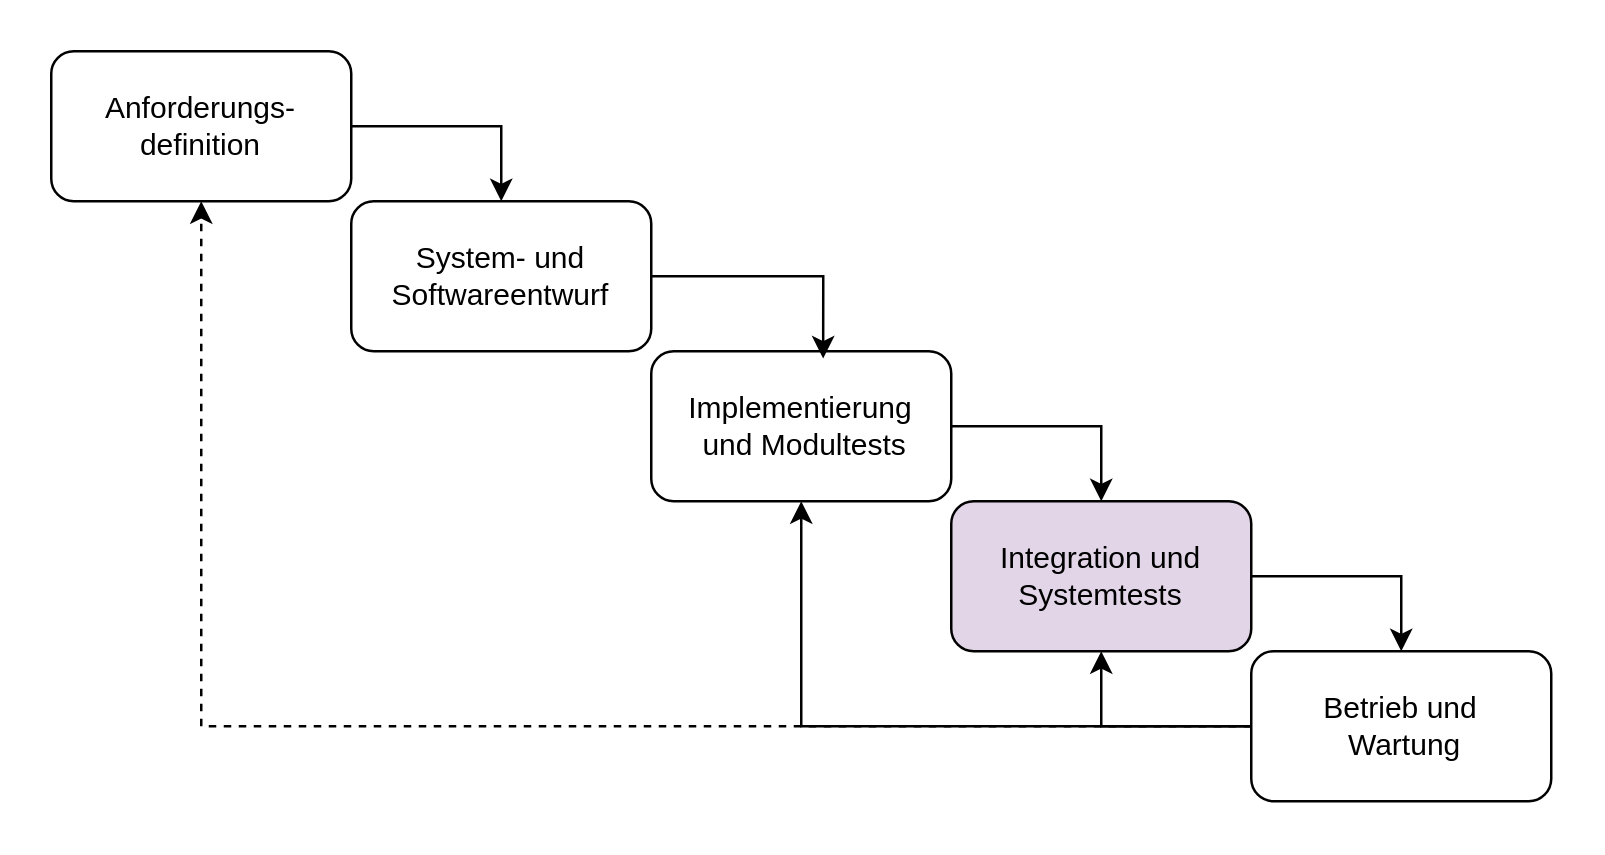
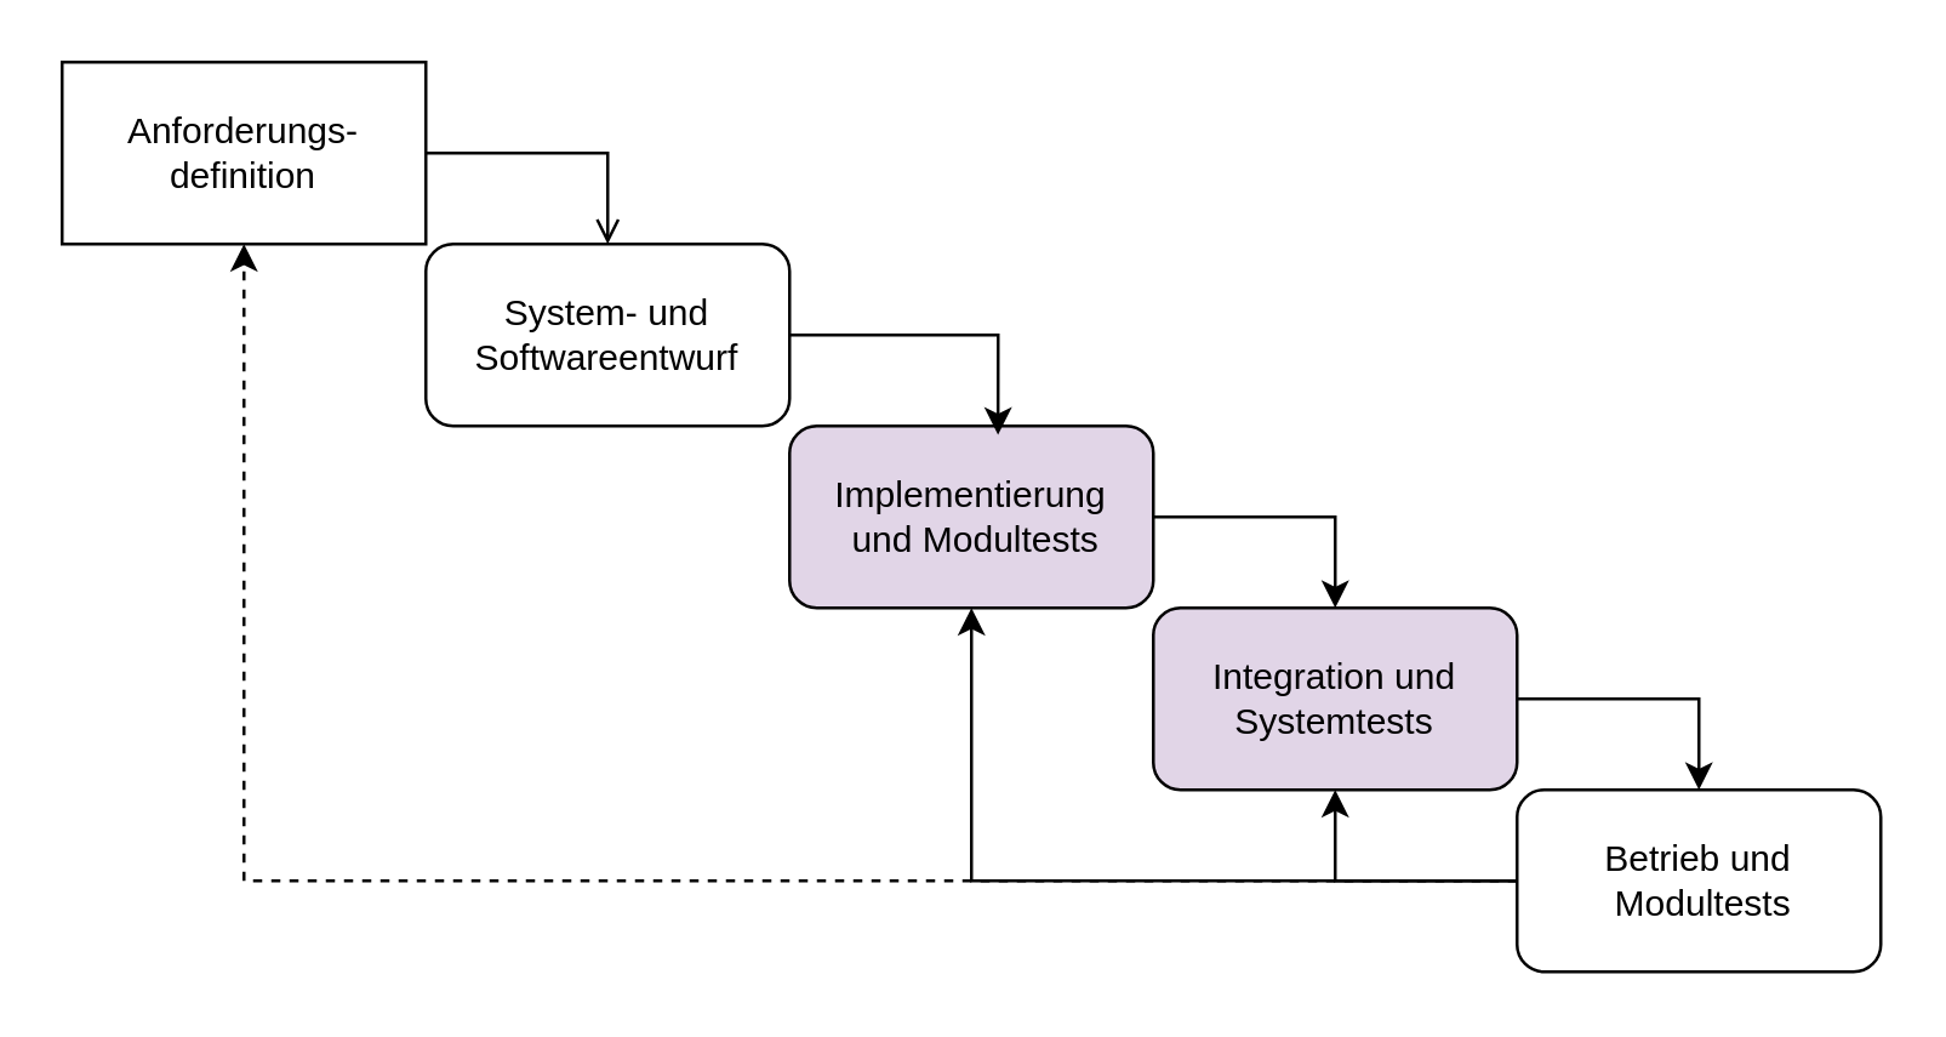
- <mxCell id="3" value="Anforderungs-definition" style="rounded=1;whiteSpace=wrap;html=1;" vertex="1" parent="1"><mxGeometry x="20" y="20" width="120" height="60" as="geometry" /></mxCell>
+ <mxCell id="3" value="Anforderungs-definition" style="whiteSpace=wrap;html=1;rounded=0;" vertex="1" parent="1"><mxGeometry x="20" y="20" width="120" height="60" as="geometry" /></mxCell>
- <mxCell id="2" style="edgeStyle=orthogonalEdgeStyle;rounded=0;orthogonalLoop=1;jettySize=auto;html=1;entryX=0.5;entryY=0;entryDx=0;entryDy=0;" edge="1" parent="1" source="3" target="4"><mxGeometry relative="1" as="geometry"><mxPoint x="230" y="20" as="targetPoint" /><Array as="points"><mxPoint x="200" y="50" /></Array></mxGeometry></mxCell>
+ <mxCell id="2" style="edgeStyle=orthogonalEdgeStyle;rounded=0;orthogonalLoop=1;jettySize=auto;html=1;entryX=0.5;entryY=0;entryDx=0;entryDy=0;endArrow=open;" edge="1" parent="1" source="3" target="4"><mxGeometry relative="1" as="geometry"><mxPoint x="230" y="20" as="targetPoint" /><Array as="points"><mxPoint x="200" y="50" /></Array></mxGeometry></mxCell>
- <mxCell id="6" value="Implementierung&lt;div&gt;&amp;nbsp;und Modultests&lt;/div&gt;" style="rounded=1;whiteSpace=wrap;html=1;" vertex="1" parent="1"><mxGeometry x="260" y="140" width="120" height="60" as="geometry" /></mxCell>
+ <mxCell id="6" value="Implementierung&lt;div&gt;&amp;nbsp;und Modultests&lt;/div&gt;" style="rounded=1;whiteSpace=wrap;html=1;fillColor=#e1d5e7;" vertex="1" parent="1"><mxGeometry x="260" y="140" width="120" height="60" as="geometry" /></mxCell>
- <mxCell id="12" value="Betrieb und&lt;div&gt;&amp;nbsp;Wartung&lt;/div&gt;" style="rounded=1;whiteSpace=wrap;html=1;" vertex="1" parent="1"><mxGeometry x="500" y="260" width="120" height="60" as="geometry" /></mxCell>
+ <mxCell id="12" value="Betrieb und&lt;div&gt;&amp;nbsp;Modultests&lt;/div&gt;" style="rounded=1;whiteSpace=wrap;html=1;" vertex="1" parent="1"><mxGeometry x="500" y="260" width="120" height="60" as="geometry" /></mxCell>
